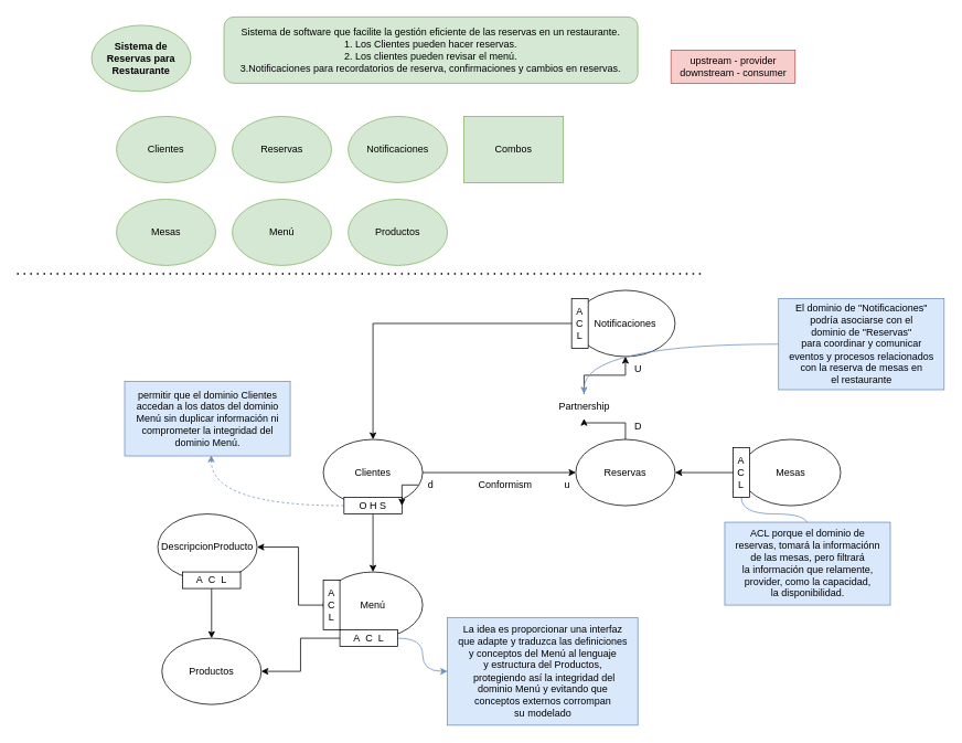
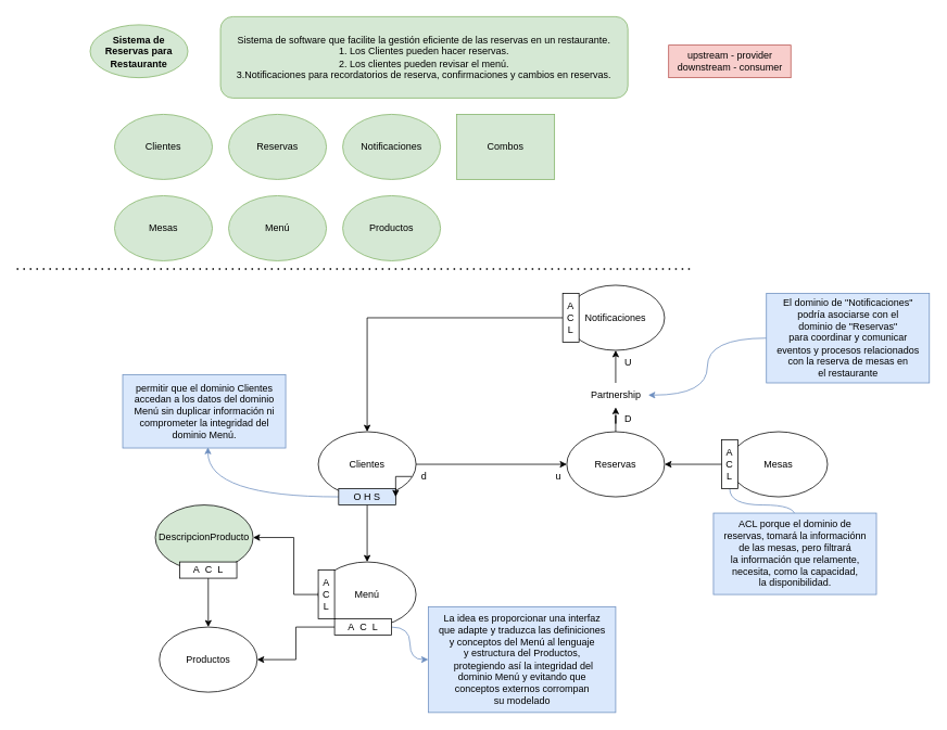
- <mxCell id="7" value="Sistema de software que facilite la gestión eficiente de las reservas en un restaurante.&lt;br&gt;1. Los Clientes pueden hacer reservas.&lt;br&gt;2. Los clientes pueden revisar el menú.&lt;br&gt;3.Notificaciones para recordatorios de reserva, confirmaciones y cambios en reservas." style="rounded=1;whiteSpace=wrap;html=1;fillColor=#d5e8d4;strokeColor=#82b366;" parent="1" vertex="1"><mxGeometry x="270" y="20" width="500" height="80" as="geometry" /></mxCell>
+ <mxCell id="7" value="Sistema de software que facilite la gestión eficiente de las reservas en un restaurante.&lt;br&gt;1. Los Clientes pueden hacer reservas.&lt;br&gt;2. Los clientes pueden revisar el menú.&lt;br&gt;3.Notificaciones para recordatorios de reserva, confirmaciones y cambios en reservas." style="rounded=1;whiteSpace=wrap;html=1;fillColor=#d5e8d4;strokeColor=#82b366;" parent="1" vertex="1"><mxGeometry x="270" y="20" width="500" height="100" as="geometry" /></mxCell>
- <mxCell id="2" value="&lt;b&gt;Sistema de Reservas para Restaurante&lt;/b&gt;" style="ellipse;whiteSpace=wrap;html=1;fillColor=#d5e8d4;strokeColor=#82b366;" parent="1" vertex="1"><mxGeometry x="110" y="30" width="120" height="80" as="geometry" /></mxCell>
+ <mxCell id="2" value="&lt;b&gt;Sistema de Reservas para Restaurante&lt;/b&gt;" style="ellipse;whiteSpace=wrap;html=1;fillColor=#d5e8d4;strokeColor=#82b366;" parent="1" vertex="1"><mxGeometry x="110" y="30" width="120" height="65" as="geometry" /></mxCell>
- <mxCell id="27" value="upstream - provider&lt;br&gt;downstream - consumer" style="text;html=1;align=center;verticalAlign=middle;resizable=0;points=[];autosize=1;strokeColor=#b85450;fillColor=#f8cecc;" parent="1" vertex="1"><mxGeometry x="810" y="60" width="150" height="40" as="geometry" /></mxCell>
+ <mxCell id="27" value="upstream - provider&lt;br&gt;downstream - consumer" style="text;html=1;align=center;verticalAlign=middle;resizable=0;points=[];autosize=1;strokeColor=#b85450;fillColor=#f8cecc;" parent="1" vertex="1"><mxGeometry x="820" y="55" width="150" height="40" as="geometry" /></mxCell>
- <mxCell id="47" value="Partnership" style="text;html=1;align=center;verticalAlign=middle;resizable=0;points=[];autosize=1;strokeColor=none;fillColor=none;" parent="1" vertex="1"><mxGeometry x="665" y="475" width="80" height="30" as="geometry" /></mxCell>
+ <mxCell id="47" value="Partnership" style="text;html=1;align=center;verticalAlign=middle;resizable=0;points=[];autosize=1;strokeColor=none;fillColor=none;" parent="1" vertex="1"><mxGeometry x="715" y="470" width="80" height="30" as="geometry" /></mxCell>
- <mxCell id="39" value="Conformism" style="text;html=1;strokeColor=none;fillColor=none;align=center;verticalAlign=middle;whiteSpace=wrap;rounded=0;" parent="1" vertex="1"><mxGeometry x="580" y="570" width="60" height="30" as="geometry" /></mxCell>
- <mxCell id="29" style="edgeStyle=orthogonalEdgeStyle;rounded=0;orthogonalLoop=1;jettySize=auto;html=1;exitX=0;exitY=0.5;exitDx=0;exitDy=0;entryX=0.523;entryY=0.99;entryDx=0;entryDy=0;entryPerimeter=0;curved=1;fillColor=#dae8fc;strokeColor=#6c8ebf;dashed=1;" parent="1" source="30" target="49" edge="1"><mxGeometry relative="1" as="geometry" /></mxCell>
+ <mxCell id="29" style="edgeStyle=orthogonalEdgeStyle;rounded=0;orthogonalLoop=1;jettySize=auto;html=1;exitX=0;exitY=0.5;exitDx=0;exitDy=0;entryX=0.523;entryY=0.99;entryDx=0;entryDy=0;entryPerimeter=0;curved=1;fillColor=#dae8fc;strokeColor=#6c8ebf;" parent="1" source="30" target="49" edge="1"><mxGeometry relative="1" as="geometry" /></mxCell>
- <mxCell id="30" value="O H S" style="rounded=0;whiteSpace=wrap;html=1;" parent="1" vertex="1"><mxGeometry x="415" y="600" width="70" height="20" as="geometry" /></mxCell>
+ <mxCell id="30" value="O H S" style="rounded=0;whiteSpace=wrap;html=1;fillColor=#dae8fc;" parent="1" vertex="1"><mxGeometry x="415" y="600" width="70" height="20" as="geometry" /></mxCell>
- <mxCell id="33" value="DescripcionProducto" style="ellipse;whiteSpace=wrap;html=1;" parent="1" vertex="1"><mxGeometry x="190" y="620" width="120" height="80" as="geometry" /></mxCell>
+ <mxCell id="33" value="DescripcionProducto" style="ellipse;whiteSpace=wrap;html=1;fillColor=#d5e8d4;" parent="1" vertex="1"><mxGeometry x="190" y="620" width="120" height="80" as="geometry" /></mxCell>
- <mxCell id="22" value="ACL porque el dominio de&lt;br&gt;reservas, tomará la informaciónn&lt;br&gt;de las mesas, pero filtrará&lt;br&gt;la información que relamente,&lt;br&gt;provider, como la capacidad,&lt;br&gt;la disponibilidad." style="text;html=1;align=center;verticalAlign=middle;resizable=0;points=[];autosize=1;strokeColor=#6c8ebf;fillColor=#dae8fc;" parent="1" vertex="1"><mxGeometry x="875" y="630" width="200" height="100" as="geometry" /></mxCell>
+ <mxCell id="22" value="ACL porque el dominio de&lt;br&gt;reservas, tomará la informaciónn&lt;br&gt;de las mesas, pero filtrará&lt;br&gt;la información que relamente,&lt;br&gt;necesita, como la capacidad,&lt;br&gt;la disponibilidad." style="text;html=1;align=center;verticalAlign=middle;resizable=0;points=[];autosize=1;strokeColor=#6c8ebf;fillColor=#dae8fc;" parent="1" vertex="1"><mxGeometry x="875" y="630" width="200" height="100" as="geometry" /></mxCell>
- <mxCell id="48" value="La idea es proporcionar una interfaz &lt;br&gt;que adapte y traduzca las definiciones &lt;br&gt;y conceptos del Menú al lenguaje &lt;br&gt;y estructura del Productos,&lt;br&gt;&amp;nbsp;protegiendo así la integridad del &lt;br&gt;dominio Menú y evitando que &lt;br&gt;conceptos externos corrompan &lt;br&gt;su modelado" style="text;html=1;align=center;verticalAlign=middle;resizable=0;points=[];autosize=1;strokeColor=#6c8ebf;fillColor=#dae8fc;" parent="1" vertex="1"><mxGeometry x="540" y="745" width="230" height="130" as="geometry" /></mxCell>
+ <mxCell id="48" value="La idea es proporcionar una interfaz &lt;br&gt;que adapte y traduzca las definiciones &lt;br&gt;y conceptos del Menú al lenguaje &lt;br&gt;y estructura del Productos,&lt;br&gt;&amp;nbsp;protegiendo así la integridad del &lt;br&gt;dominio Menú y evitando que &lt;br&gt;conceptos externos corrompan &lt;br&gt;su modelado" style="text;html=1;align=center;verticalAlign=middle;resizable=0;points=[];autosize=1;strokeColor=#6c8ebf;fillColor=#dae8fc;" parent="1" vertex="1"><mxGeometry x="525" y="745" width="230" height="130" as="geometry" /></mxCell>
